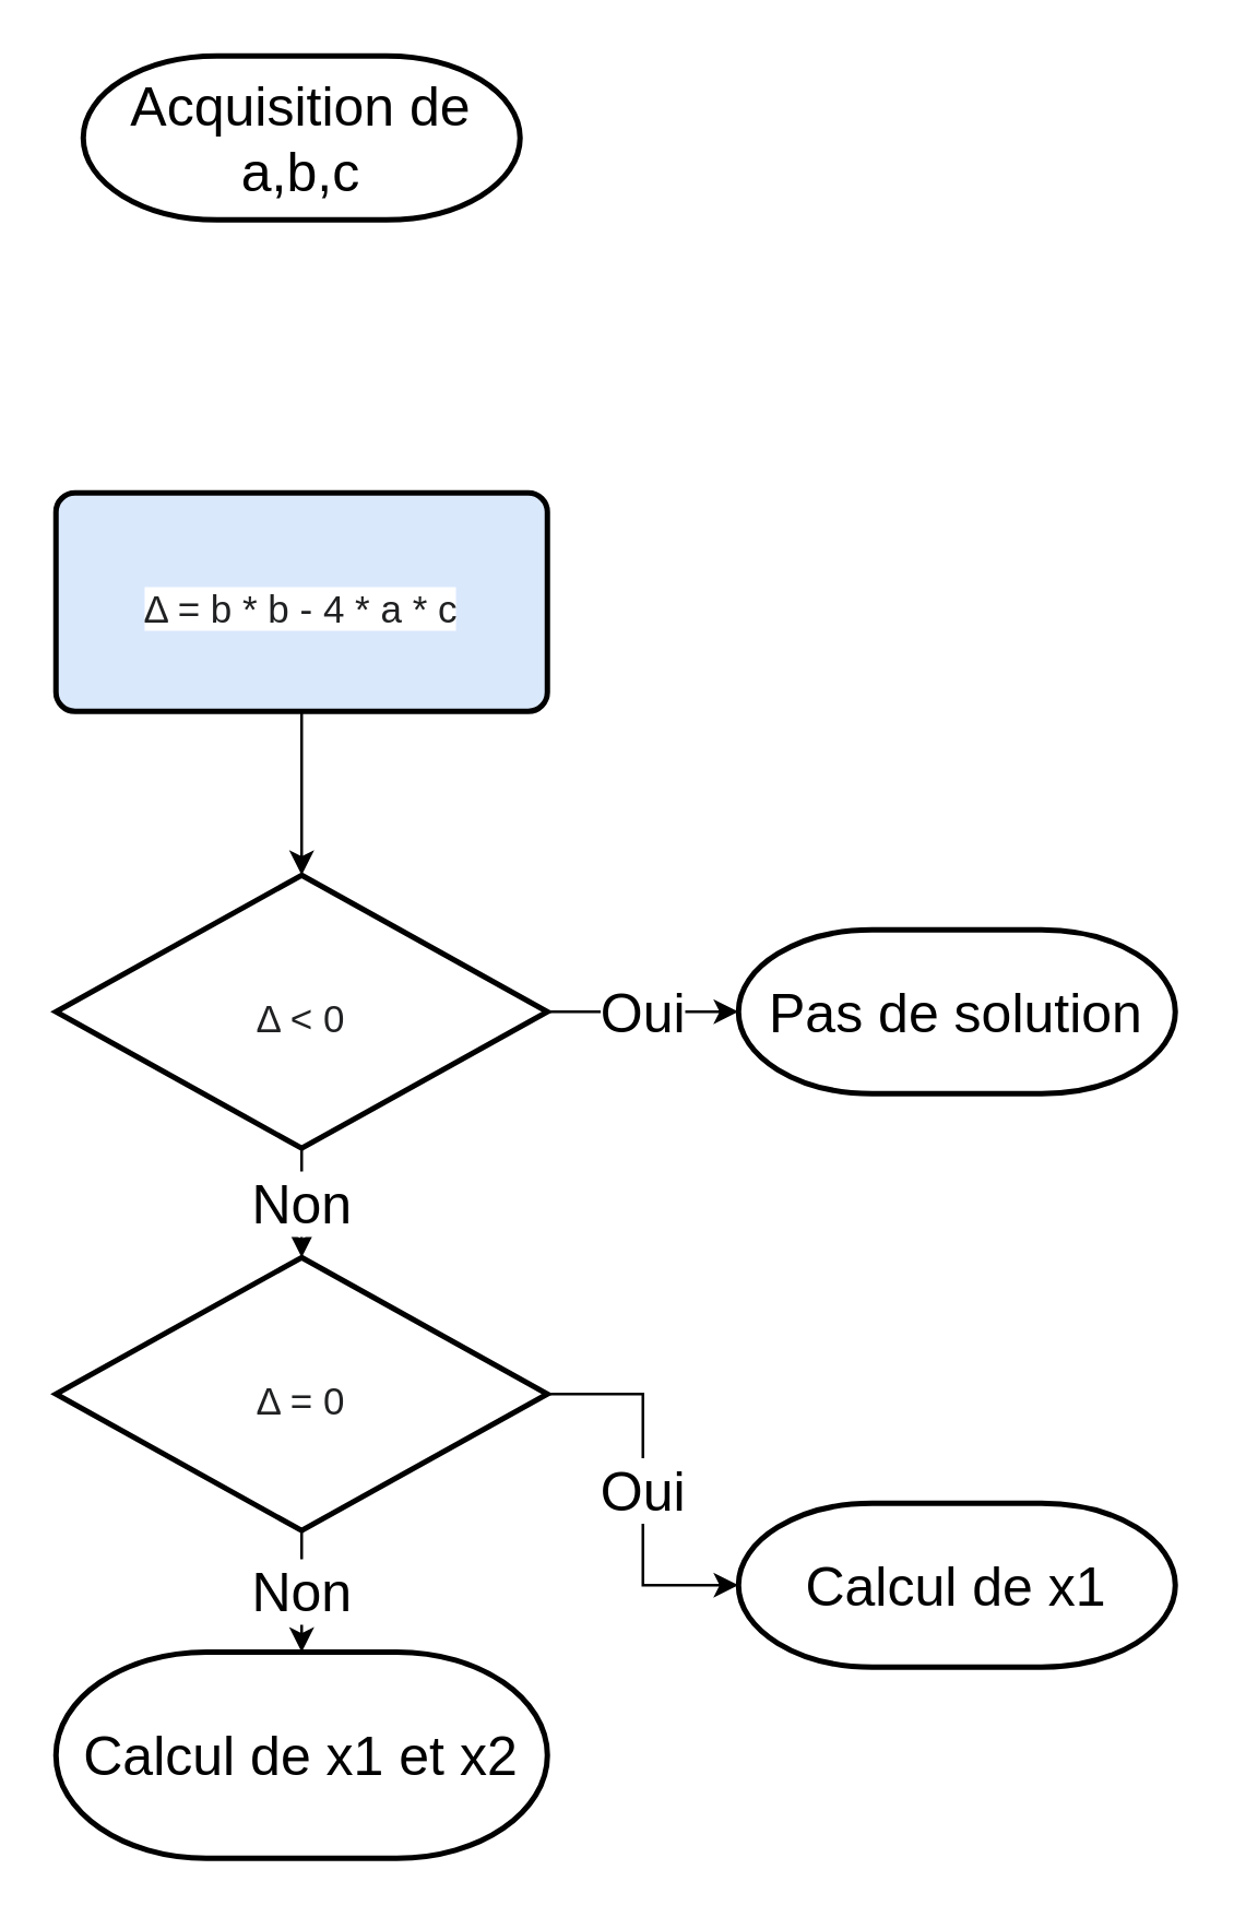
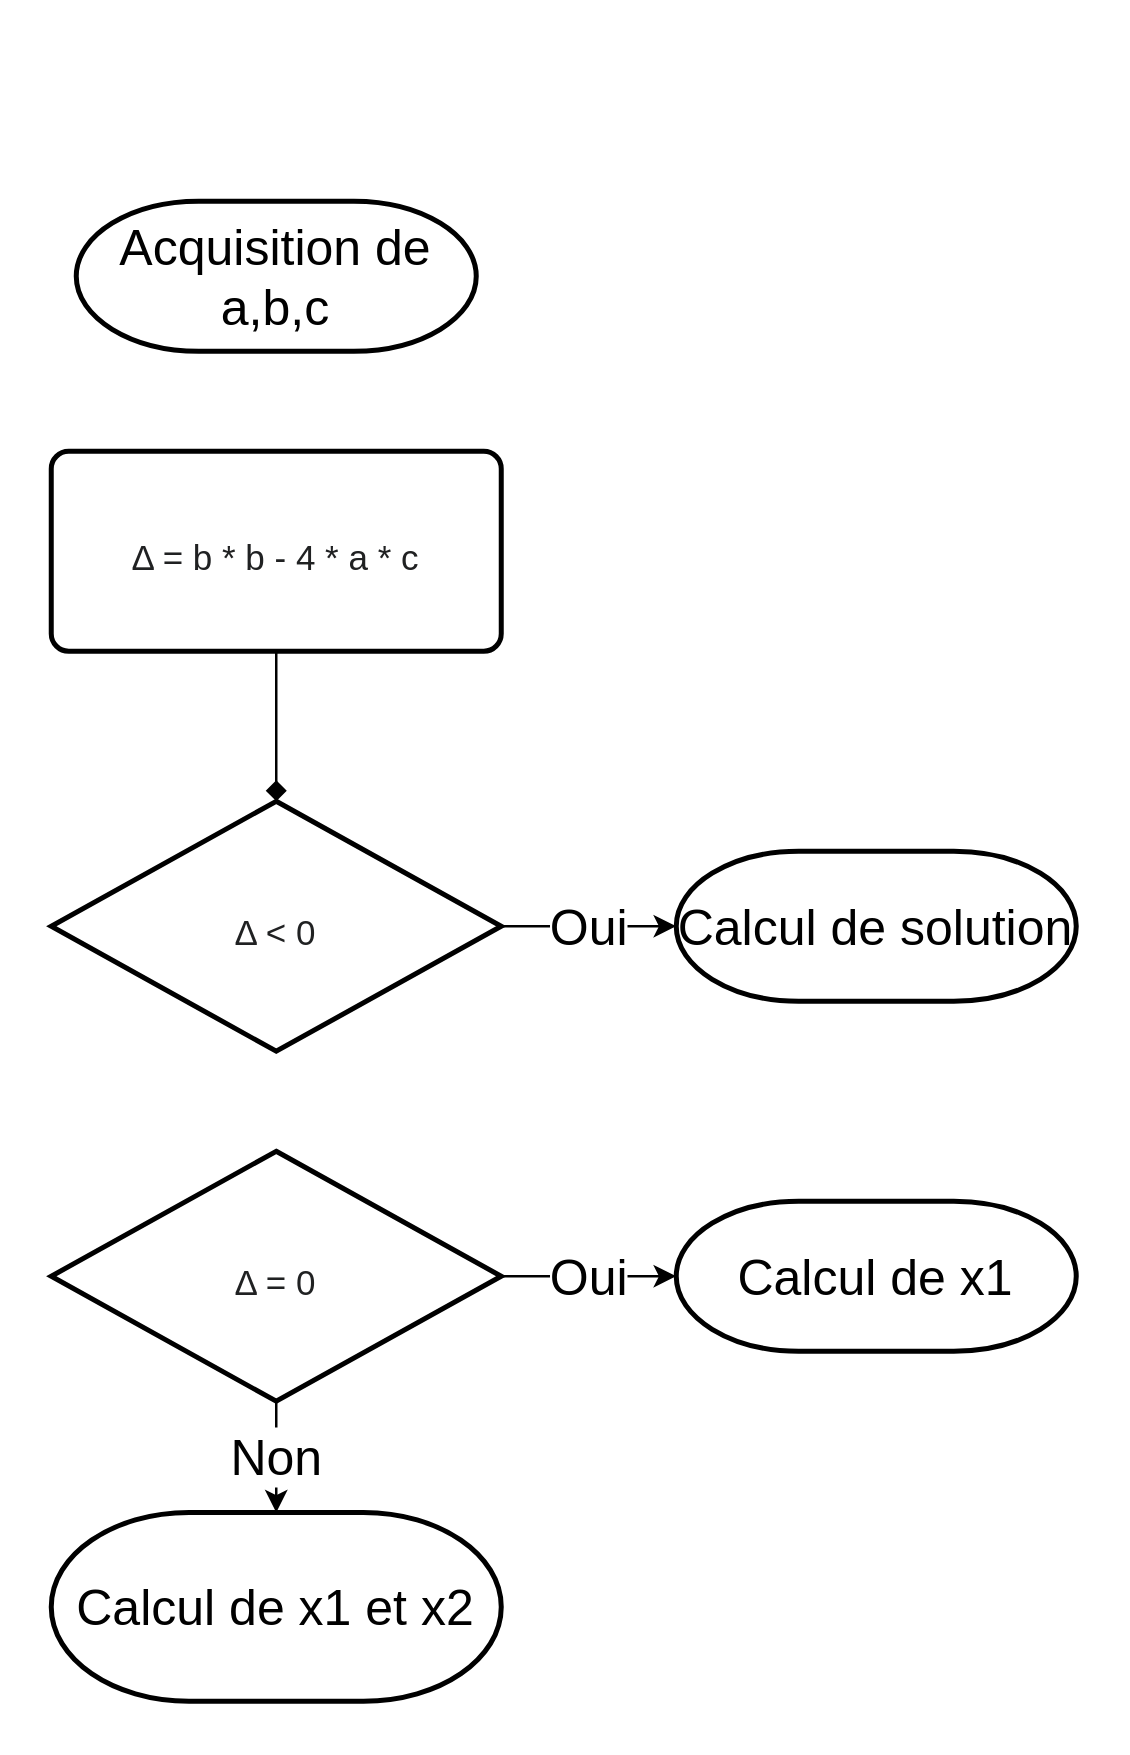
- <mxCell id="13" value="Acquisition de a,b,c" style="strokeWidth=2;html=1;shape=mxgraph.flowchart.terminator;whiteSpace=wrap;fontSize=20;" vertex="1" parent="1"><mxGeometry x="30" y="20" width="160" height="60" as="geometry" /></mxCell>
+ <mxCell id="13" value="Acquisition de a,b,c" style="strokeWidth=2;html=1;shape=mxgraph.flowchart.terminator;whiteSpace=wrap;fontSize=20;" vertex="1" parent="1"><mxGeometry x="30" y="80" width="160" height="60" as="geometry" /></mxCell>
- <mxCell id="3" value="&lt;span style=&quot;color: rgb(32 , 33 , 34) ; font-family: sans-serif ; font-size: 14px ; background-color: rgb(255 , 255 , 255)&quot;&gt;Δ = b * b - 4 * a * c&lt;/span&gt;" style="rounded=1;whiteSpace=wrap;html=1;absoluteArcSize=1;arcSize=14;strokeWidth=2;fontSize=20;fillColor=#dae8fc;" vertex="1" parent="1"><mxGeometry x="20" y="180" width="180" height="80" as="geometry" /></mxCell>
+ <mxCell id="3" value="&lt;span style=&quot;color: rgb(32 , 33 , 34) ; font-family: sans-serif ; font-size: 14px ; background-color: rgb(255 , 255 , 255)&quot;&gt;Δ = b * b - 4 * a * c&lt;/span&gt;" style="rounded=1;whiteSpace=wrap;html=1;absoluteArcSize=1;arcSize=14;strokeWidth=2;fontSize=20;" vertex="1" parent="1"><mxGeometry x="20" y="180" width="180" height="80" as="geometry" /></mxCell>
- <mxCell id="2" value="" style="edgeStyle=orthogonalEdgeStyle;rounded=0;orthogonalLoop=1;jettySize=auto;html=1;fontSize=20;" edge="1" parent="1" source="3" target="6"><mxGeometry relative="1" as="geometry" /></mxCell>
+ <mxCell id="2" value="" style="edgeStyle=orthogonalEdgeStyle;rounded=0;orthogonalLoop=1;jettySize=auto;html=1;fontSize=20;endArrow=diamond;" edge="1" parent="1" source="3" target="6"><mxGeometry relative="1" as="geometry" /></mxCell>
- <mxCell id="10" value="Pas de solution" style="strokeWidth=2;html=1;shape=mxgraph.flowchart.terminator;whiteSpace=wrap;fontSize=20;" vertex="1" parent="1"><mxGeometry x="270" y="340" width="160" height="60" as="geometry" /></mxCell>
+ <mxCell id="10" value="Calcul de solution" style="strokeWidth=2;html=1;shape=mxgraph.flowchart.terminator;whiteSpace=wrap;fontSize=20;" vertex="1" parent="1"><mxGeometry x="270" y="340" width="160" height="60" as="geometry" /></mxCell>
- <mxCell id="4" value="Non&lt;br&gt;" style="edgeStyle=orthogonalEdgeStyle;rounded=0;orthogonalLoop=1;jettySize=auto;html=1;fontSize=20;" edge="1" parent="1" source="6" target="9"><mxGeometry relative="1" as="geometry" /></mxCell>
- <mxCell id="11" value="Calcul de x1" style="strokeWidth=2;html=1;shape=mxgraph.flowchart.terminator;whiteSpace=wrap;fontSize=20;" vertex="1" parent="1"><mxGeometry x="270" y="550" width="160" height="60" as="geometry" /></mxCell>
+ <mxCell id="11" value="Calcul de x1" style="strokeWidth=2;html=1;shape=mxgraph.flowchart.terminator;whiteSpace=wrap;fontSize=20;" vertex="1" parent="1"><mxGeometry x="270" y="480" width="160" height="60" as="geometry" /></mxCell>
